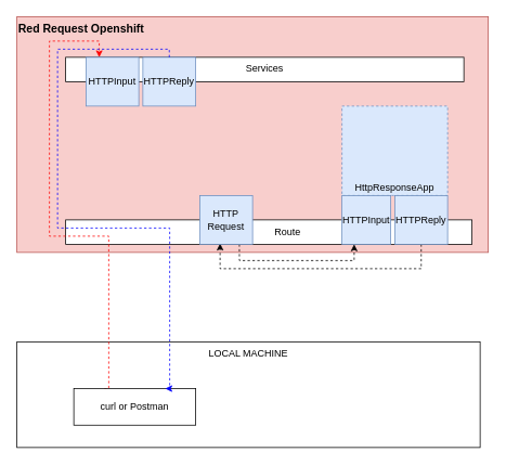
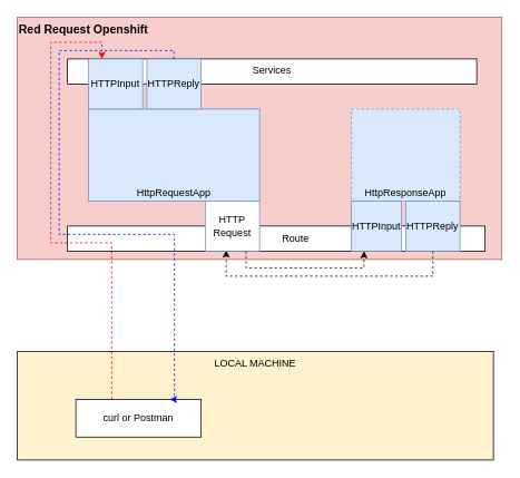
+ <mxCell id="6" value="HttpRequestApp" style="rounded=0;whiteSpace=wrap;html=1;verticalAlign=bottom;fillColor=#dae8fc;strokeColor=#6c8ebf;" parent="1" vertex="1"><mxGeometry x="105" y="130" width="205" height="110" as="geometry" /></mxCell>
- <mxCell id="16" value="HTTP&lt;br&gt;Request" style="rounded=0;whiteSpace=wrap;html=1;fillColor=#dae8fc;strokeColor=#6c8ebf;" parent="1" vertex="1"><mxGeometry x="245" y="240" width="65" height="60" as="geometry" /></mxCell>
+ <mxCell id="16" value="HTTP&lt;br&gt;Request" style="rounded=0;whiteSpace=wrap;html=1;fillColor=#ffffff;strokeColor=#6c8ebf;" parent="1" vertex="1"><mxGeometry x="245" y="240" width="65" height="60" as="geometry" /></mxCell>
- <mxCell id="2" value="LOCAL MACHINE&lt;br&gt;" style="rounded=0;whiteSpace=wrap;html=1;verticalAlign=top;" parent="1" vertex="1"><mxGeometry x="20" y="420" width="570" height="130" as="geometry" /></mxCell>
+ <mxCell id="2" value="LOCAL MACHINE&lt;br&gt;" style="rounded=0;whiteSpace=wrap;html=1;verticalAlign=top;fillColor=#fff2cc;" parent="1" vertex="1"><mxGeometry x="20" y="420" width="570" height="130" as="geometry" /></mxCell>
